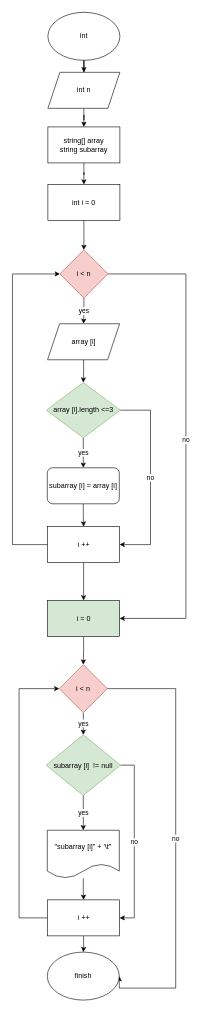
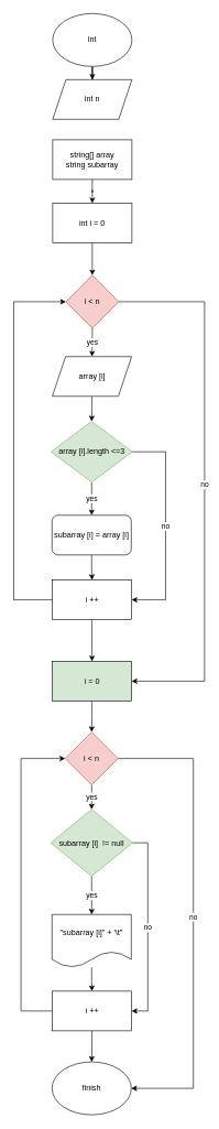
- <mxCell id="4" style="edgeStyle=orthogonalEdgeStyle;rounded=0;orthogonalLoop=1;jettySize=auto;html=1;" edge="1" parent="1" source="5" target="7"><mxGeometry relative="1" as="geometry"><mxPoint x="139" y="205" as="targetPoint" /></mxGeometry></mxCell>
- <mxCell id="33" value="finish" style="ellipse;whiteSpace=wrap;html=1;" vertex="1" parent="1"><mxGeometry x="78" y="1586" width="120" height="80" as="geometry" /></mxCell>
+ <mxCell id="33" value="finish" style="ellipse;whiteSpace=wrap;html=1;" vertex="1" parent="1"><mxGeometry x="78" y="1606" width="120" height="80" as="geometry" /></mxCell>
